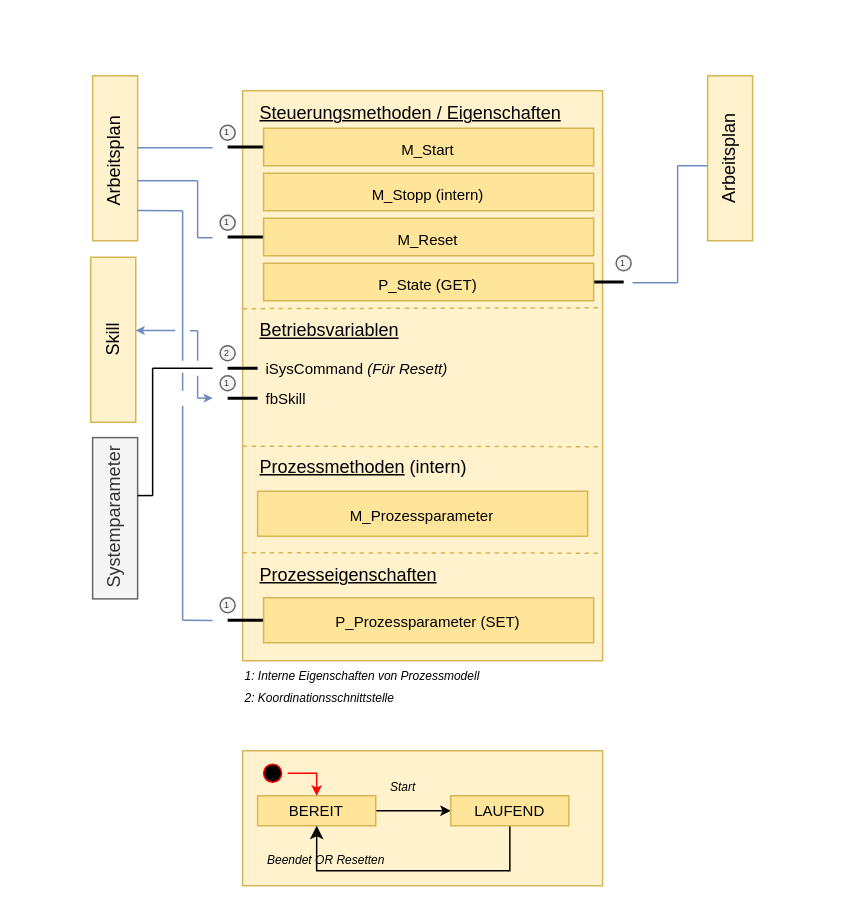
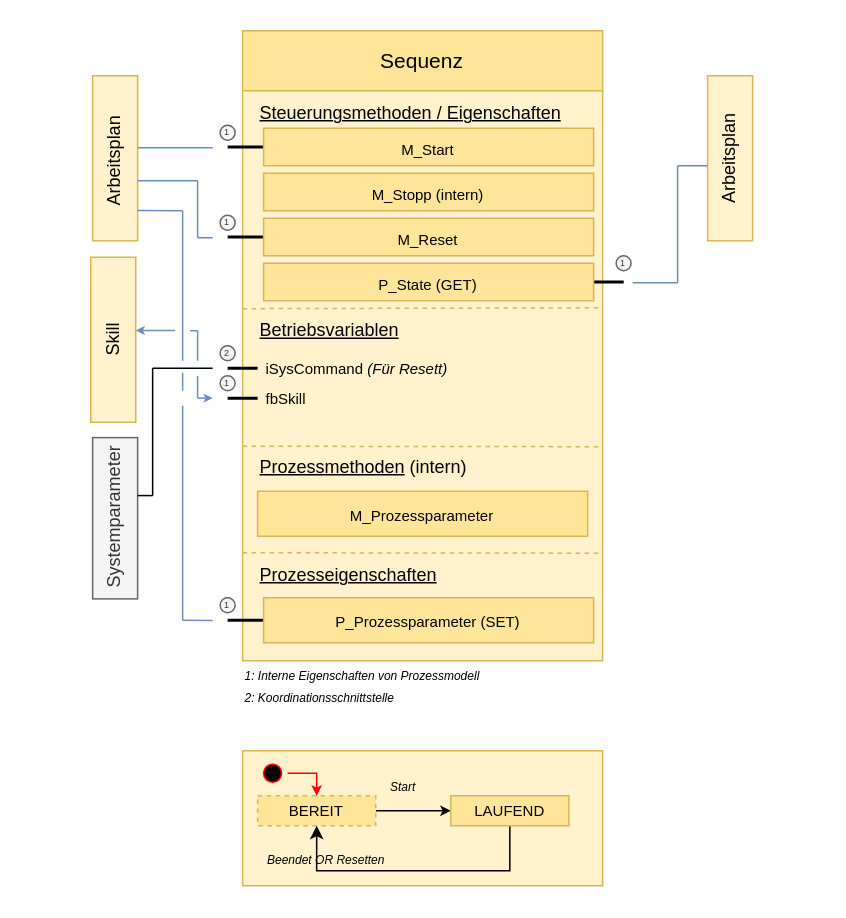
+ <mxCell id="2" value="Sequenz" style="rounded=0;whiteSpace=wrap;html=1;fillColor=#FFE599;strokeColor=#d6b656;fontSize=14;" vertex="1" parent="1"><mxGeometry x="161.25" y="20" width="240" height="40" as="geometry" /></mxCell>
- <mxCell id="68" value="&lt;font&gt;BEREIT&lt;/font&gt;" style="rounded=0;whiteSpace=wrap;html=1;fillColor=#FFE599;strokeColor=#d6b656;fontSize=10;" vertex="1" parent="1"><mxGeometry x="171.25" y="530" width="78.75" height="20" as="geometry" /></mxCell>
+ <mxCell id="68" value="&lt;font&gt;BEREIT&lt;/font&gt;" style="rounded=0;whiteSpace=wrap;html=1;fillColor=#FFE599;strokeColor=#d6b656;fontSize=10;dashed=1;" vertex="1" parent="1"><mxGeometry x="171.25" y="530" width="78.75" height="20" as="geometry" /></mxCell>
